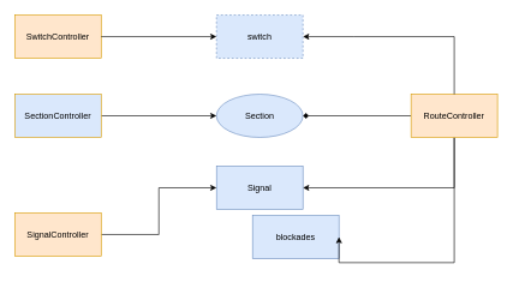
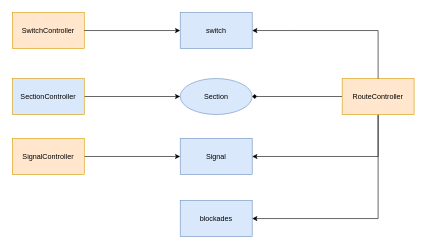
- <mxCell id="2" value="switch" style="rounded=0;whiteSpace=wrap;html=1;fillColor=#dae8fc;strokeColor=#6c8ebf;dashed=1;" vertex="1" parent="1"><mxGeometry x="300" y="20" width="120" height="60" as="geometry" /></mxCell>
+ <mxCell id="2" value="switch" style="rounded=0;whiteSpace=wrap;html=1;fillColor=#dae8fc;strokeColor=#6c8ebf;" vertex="1" parent="1"><mxGeometry x="300" y="20" width="120" height="60" as="geometry" /></mxCell>
- <mxCell id="10" value="SignalController" style="rounded=0;whiteSpace=wrap;html=1;fillColor=#ffe6cc;strokeColor=#d79b00;" vertex="1" parent="1"><mxGeometry x="20" y="295" width="120" height="60" as="geometry" /></mxCell>
+ <mxCell id="10" value="SignalController" style="rounded=0;whiteSpace=wrap;html=1;fillColor=#ffe6cc;strokeColor=#d79b00;" vertex="1" parent="1"><mxGeometry x="20" y="230" width="120" height="60" as="geometry" /></mxCell>
- <mxCell id="6" value="blockades" style="rounded=0;whiteSpace=wrap;html=1;fillColor=#dae8fc;strokeColor=#6c8ebf;" vertex="1" parent="1"><mxGeometry x="350" y="298.5" width="120" height="60" as="geometry" /></mxCell>
+ <mxCell id="6" value="blockades" style="rounded=0;whiteSpace=wrap;html=1;fillColor=#dae8fc;strokeColor=#6c8ebf;" vertex="1" parent="1"><mxGeometry x="300" y="333.5" width="120" height="60" as="geometry" /></mxCell>
